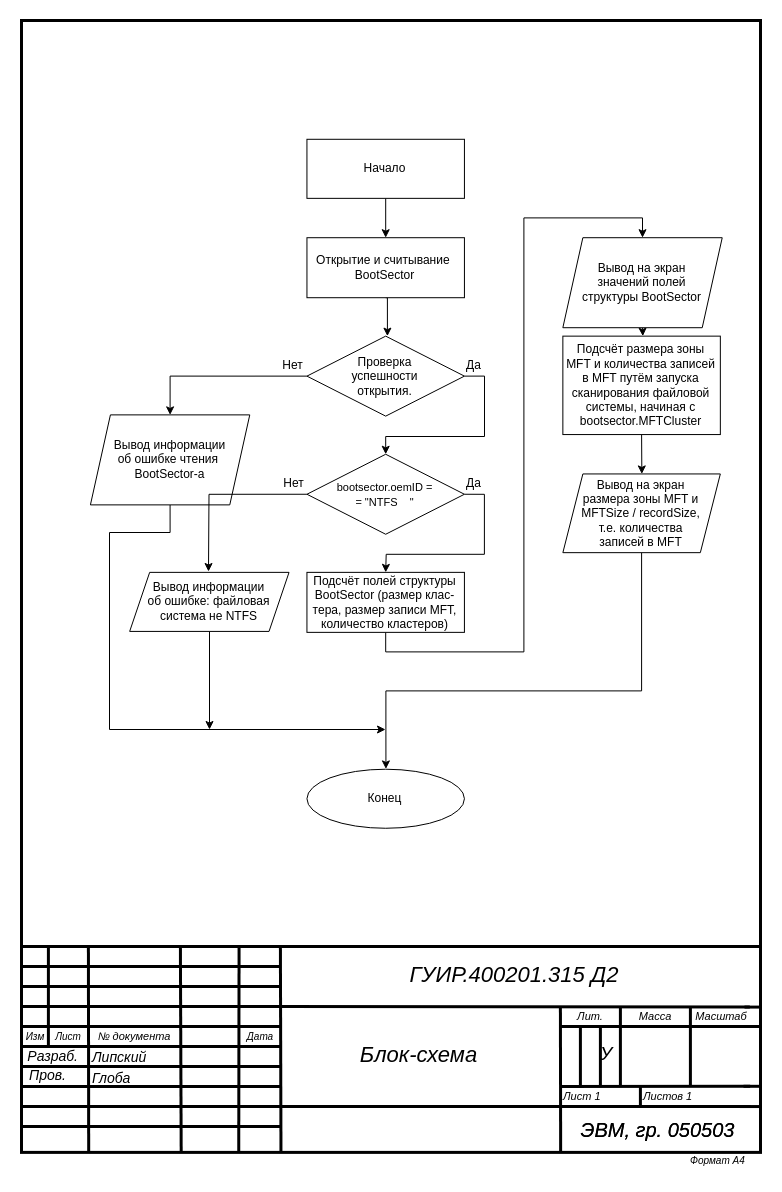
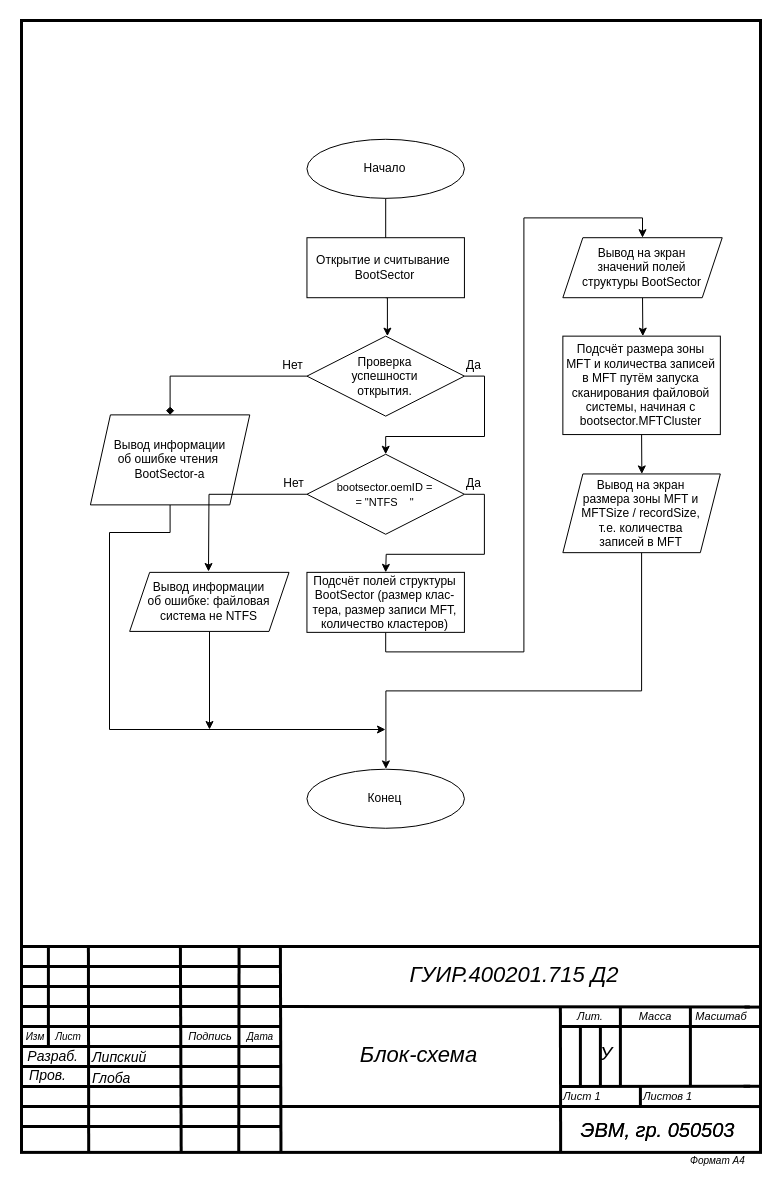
- <mxCell id="69" value="Начало" style="whiteSpace=wrap;html=1;rounded=0;" parent="1" vertex="1"><mxGeometry x="306.44" y="138.79" width="157.49" height="59.06" as="geometry" /></mxCell>
+ <mxCell id="69" value="Начало" style="ellipse;whiteSpace=wrap;html=1;" parent="1" vertex="1"><mxGeometry x="306.44" y="138.79" width="157.49" height="59.06" as="geometry" /></mxCell>
- <mxCell id="68" style="edgeStyle=orthogonalEdgeStyle;rounded=0;orthogonalLoop=1;jettySize=auto;html=1;exitX=0.5;exitY=1;exitDx=0;exitDy=0;entryX=0.5;entryY=0;entryDx=0;entryDy=0;" parent="1" source="69" target="50" edge="1"><mxGeometry relative="1" as="geometry" /></mxCell>
+ <mxCell id="68" style="edgeStyle=orthogonalEdgeStyle;rounded=0;orthogonalLoop=1;jettySize=auto;html=1;exitX=0.5;exitY=1;exitDx=0;exitDy=0;entryX=0.5;entryY=0;entryDx=0;entryDy=0;endArrow=none;" parent="1" source="69" target="50" edge="1"><mxGeometry relative="1" as="geometry" /></mxCell>
- <mxCell id="63" value="Вывод на экран &lt;br&gt;значений полей &lt;br&gt;структуры BootSector" style="shape=parallelogram;perimeter=parallelogramPerimeter;whiteSpace=wrap;html=1;fixedSize=1;" parent="1" vertex="1"><mxGeometry x="562.35" y="237.21" width="159.37" height="90" as="geometry" /></mxCell>
+ <mxCell id="63" value="Вывод на экран &lt;br&gt;значений полей &lt;br&gt;структуры BootSector" style="shape=parallelogram;perimeter=parallelogramPerimeter;whiteSpace=wrap;html=1;fixedSize=1;" parent="1" vertex="1"><mxGeometry x="562.35" y="237.21" width="159.37" height="60" as="geometry" /></mxCell>
- <mxCell id="49" style="edgeStyle=orthogonalEdgeStyle;rounded=0;orthogonalLoop=1;jettySize=auto;html=1;exitX=0;exitY=0.5;exitDx=0;exitDy=0;entryX=0.5;entryY=0;entryDx=0;entryDy=0;" parent="1" source="52" target="54" edge="1"><mxGeometry relative="1" as="geometry" /></mxCell>
+ <mxCell id="49" style="edgeStyle=orthogonalEdgeStyle;rounded=0;orthogonalLoop=1;jettySize=auto;html=1;exitX=0;exitY=0.5;exitDx=0;exitDy=0;entryX=0.5;entryY=0;entryDx=0;entryDy=0;endArrow=diamond;" parent="1" source="52" target="54" edge="1"><mxGeometry relative="1" as="geometry" /></mxCell>
- <mxCell id="45" value="&lt;i&gt;&lt;font style=&quot;font-size: 22px&quot;&gt;ГУИР.400201.315 Д2&lt;/font&gt;&lt;/i&gt;" style="text;whiteSpace=wrap;align=center;html=1;verticalAlign=middle;" parent="1" vertex="1"><mxGeometry x="277.81" y="945.88" width="472.44" height="59.06" as="geometry" /></mxCell>
+ <mxCell id="45" value="&lt;i&gt;&lt;font style=&quot;font-size: 22px&quot;&gt;ГУИР.400201.715 Д2&lt;/font&gt;&lt;/i&gt;" style="text;whiteSpace=wrap;align=center;html=1;verticalAlign=middle;" parent="1" vertex="1"><mxGeometry x="277.81" y="945.88" width="472.44" height="59.06" as="geometry" /></mxCell>
- <mxCell id="30" value="&lt;font style=&quot;font-size:11px;font-family:Arial;color:#000000;direction:ltr;letter-spacing:0px;line-height:120%;opacity:1&quot;&gt;&lt;i&gt;№ документа&lt;br/&gt;&lt;/i&gt;&lt;/font&gt;" style="verticalAlign=middle;align=center;vsdxID=168;fillColor=none;gradientColor=none;shape=stencil(nZBLDoAgDERP0z3SIyjew0SURgSD+Lu9kMZoXLhwN9O+tukAlrNpJg1SzDH4QW/URgNYgZTkjA4UkwJUgGXng+6DX1zLfmoymdXo17xh5zmRJ6Q42BWCfc2oJfdAr+Yv+AP9Cb7OJ3H/2JG1HNGz/84klThPVCc=);strokeColor=none;strokeWidth=3;spacingTop=-1;spacingBottom=-1;spacingLeft=-1;spacingRight=-1;labelBackgroundColor=none;rounded=0;html=1;whiteSpace=wrap;" parent="1" vertex="1"><mxGeometry x="89.9" y="1027.88" width="88" height="16" as="geometry" /></mxCell>
+ <mxCell id="31" value="&lt;font style=&quot;font-size:11px;font-family:Arial;color:#000000;direction:ltr;letter-spacing:0px;line-height:120%;opacity:1&quot;&gt;&lt;i&gt;Подпись&lt;br/&gt;&lt;/i&gt;&lt;/font&gt;" style="verticalAlign=middle;align=center;vsdxID=169;fillColor=none;gradientColor=none;shape=stencil(nZBLDoAgDERP0z3SIyjew0SURgSD+Lu9kMZoXLhwN9O+tukAlrNpJg1SzDH4QW/URgNYgZTkjA4UkwJUgGXng+6DX1zLfmoymdXo17xh5zmRJ6Q42BWCfc2oJfdAr+Yv+AP9Cb7OJ3H/2JG1HNGz/84klThPVCc=);strokeColor=none;strokeWidth=3;spacingTop=-1;spacingBottom=-1;spacingLeft=-1;spacingRight=-1;labelBackgroundColor=none;rounded=0;html=1;whiteSpace=wrap;" parent="1" vertex="1"><mxGeometry x="181.9" y="1027.88" width="56" height="16" as="geometry" /></mxCell>
